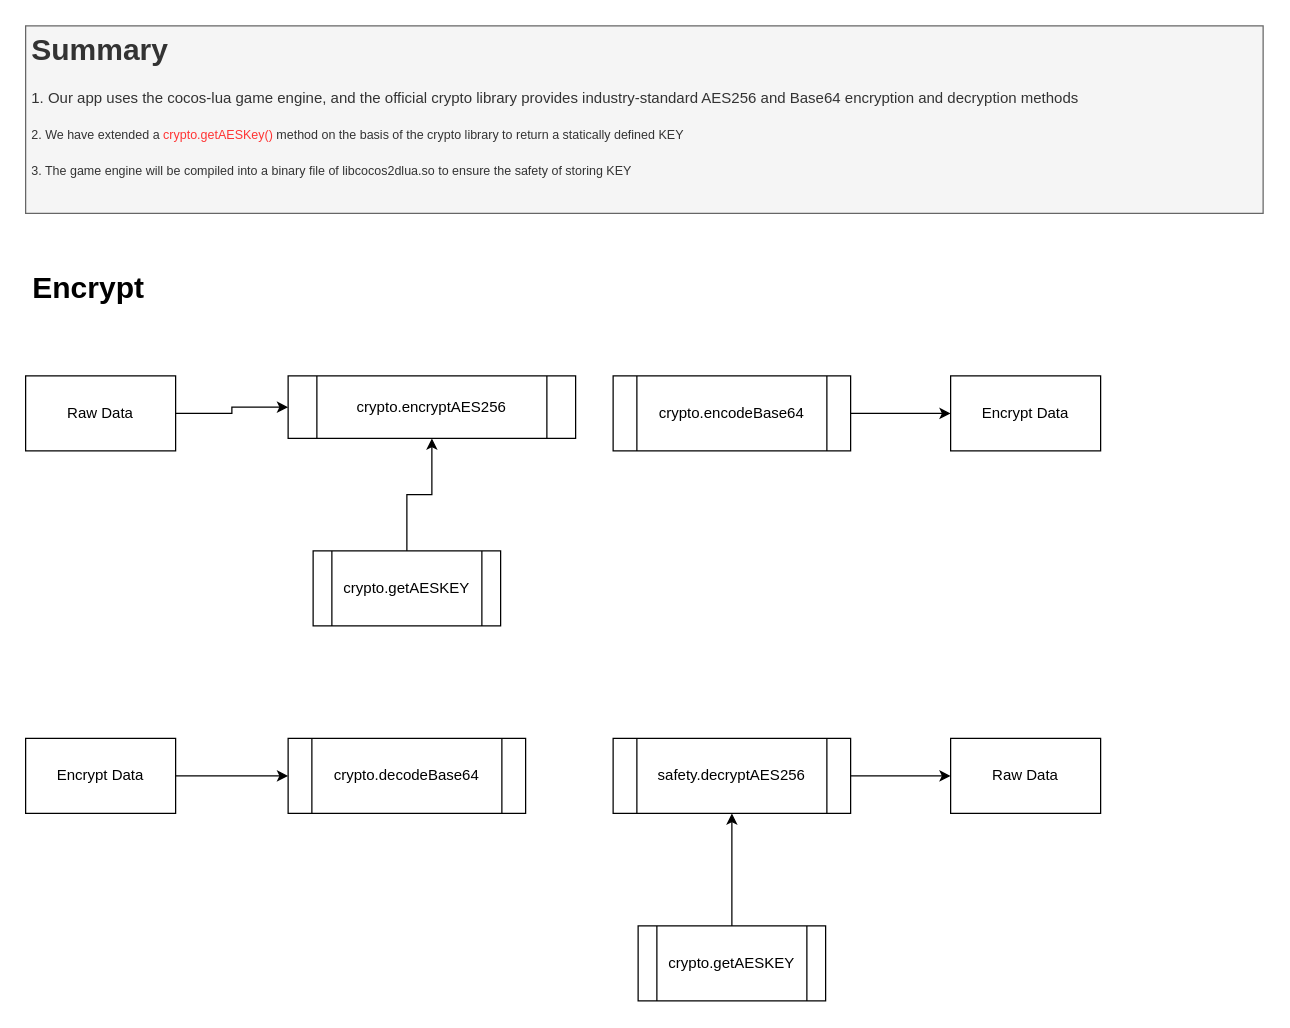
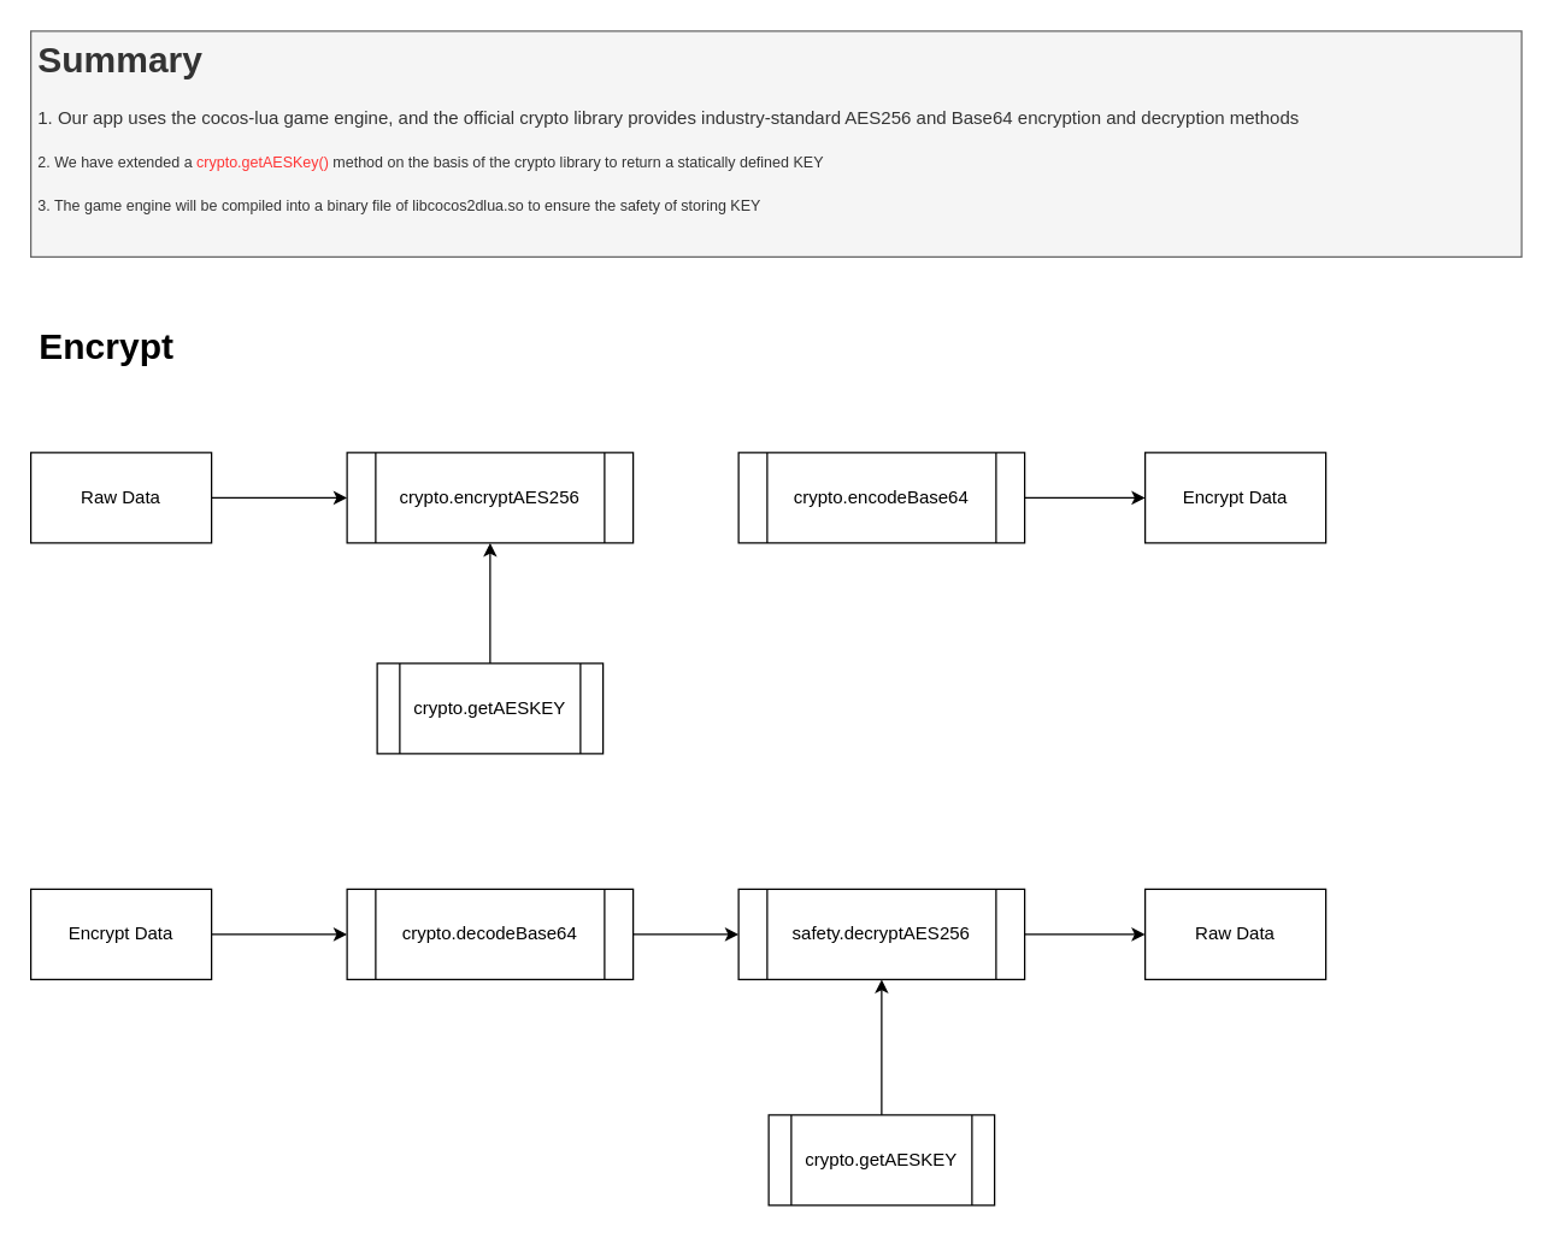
- <mxCell id="5" value="crypto.encryptAES256" style="shape=process;whiteSpace=wrap;html=1;backgroundOutline=1;" parent="1" vertex="1"><mxGeometry x="230" y="300" width="230" height="50" as="geometry" /></mxCell>
+ <mxCell id="5" value="crypto.encryptAES256" style="shape=process;whiteSpace=wrap;html=1;backgroundOutline=1;" parent="1" vertex="1"><mxGeometry x="230" y="300" width="190" height="60" as="geometry" /></mxCell>
+ <mxCell id="15" style="edgeStyle=orthogonalEdgeStyle;rounded=0;orthogonalLoop=1;jettySize=auto;html=1;exitX=1;exitY=0.5;exitDx=0;exitDy=0;entryX=0;entryY=0.5;entryDx=0;entryDy=0;" edge="1" source="16" target="20" parent="1"><mxGeometry relative="1" as="geometry" /></mxCell>
